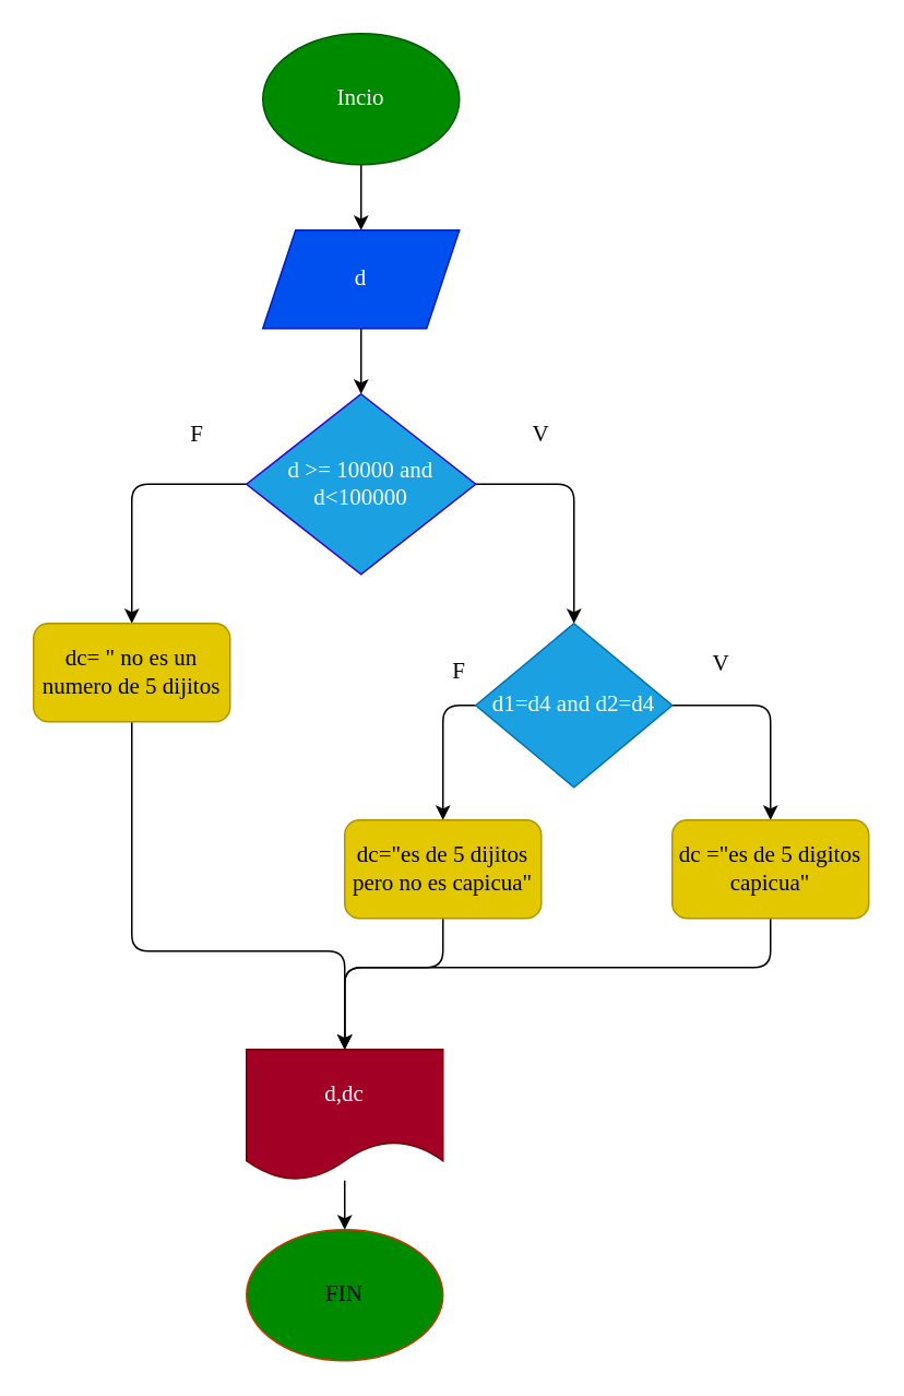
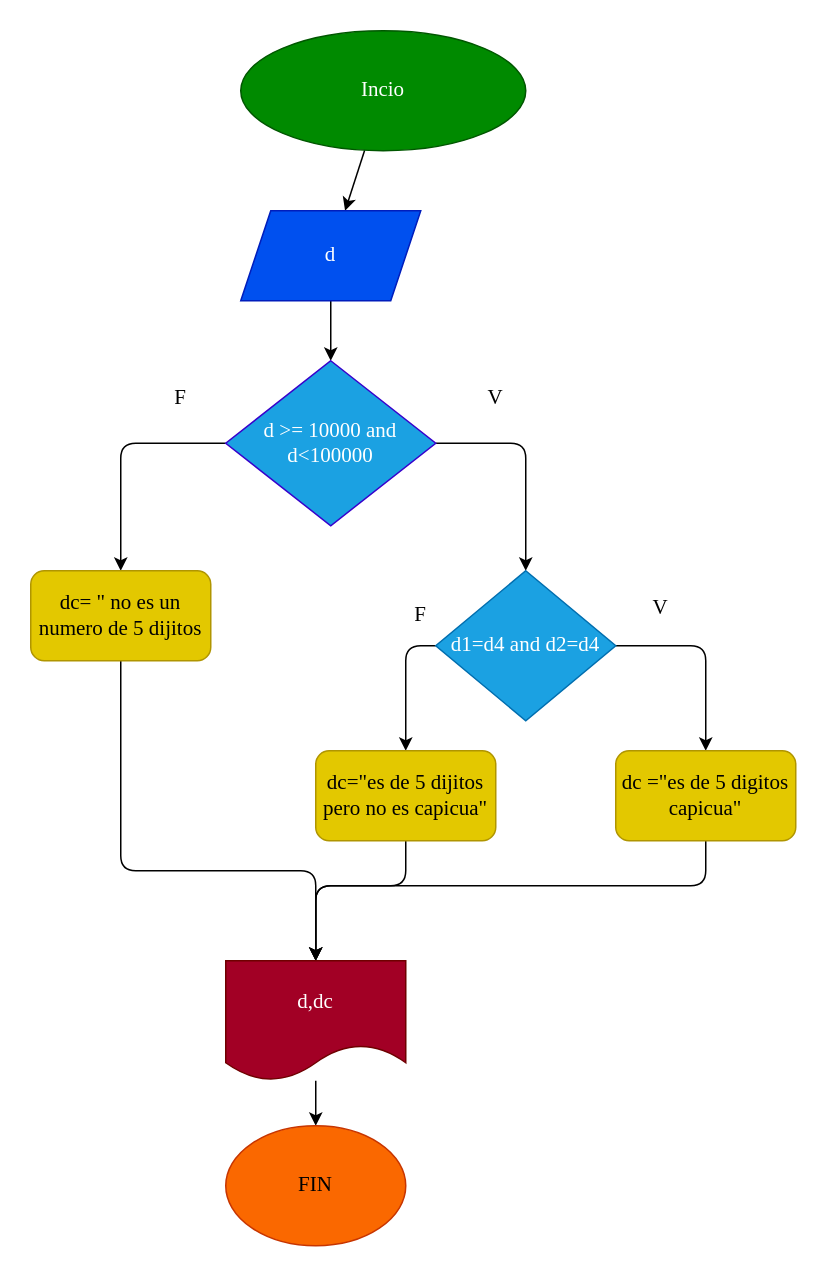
- <mxCell id="3" value="Incio" style="ellipse;whiteSpace=wrap;html=1;fillColor=#008a00;fontColor=#ffffff;strokeColor=#005700;fontFamily=Comic Sans MS;fontSize=14;" vertex="1" parent="1"><mxGeometry x="160" y="20" width="120" height="80" as="geometry" /></mxCell>
+ <mxCell id="3" value="Incio" style="ellipse;whiteSpace=wrap;html=1;fillColor=#008a00;fontColor=#ffffff;strokeColor=#005700;fontFamily=Comic Sans MS;fontSize=14;" vertex="1" parent="1"><mxGeometry x="160" y="20" width="190" height="80" as="geometry" /></mxCell>
- <mxCell id="24" value="FIN" style="ellipse;whiteSpace=wrap;html=1;fontFamily=Comic Sans MS;fontSize=14;fillColor=#008a00;fontColor=#000000;strokeColor=#C73500;" vertex="1" parent="1"><mxGeometry x="150" y="750" width="120" height="80" as="geometry" /></mxCell>
+ <mxCell id="24" value="FIN" style="ellipse;whiteSpace=wrap;html=1;fontFamily=Comic Sans MS;fontSize=14;fillColor=#fa6800;fontColor=#000000;strokeColor=#C73500;" vertex="1" parent="1"><mxGeometry x="150" y="750" width="120" height="80" as="geometry" /></mxCell>
